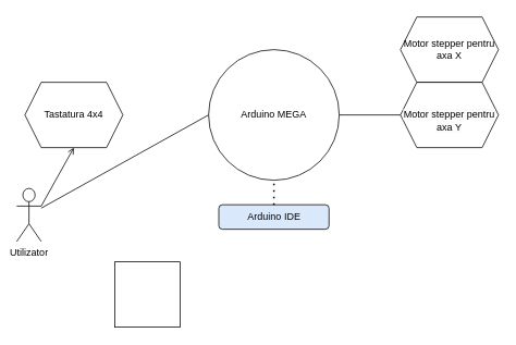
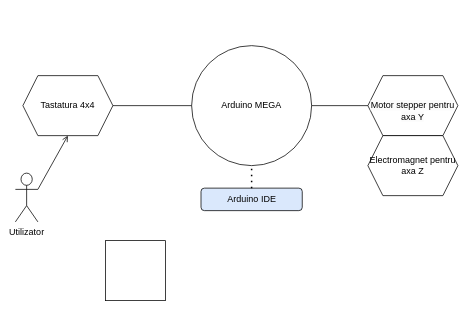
- <mxCell id="2" value="Motor stepper pentru axa X" style="shape=hexagon;perimeter=hexagonPerimeter2;whiteSpace=wrap;html=1;fixedSize=1;" vertex="1" parent="1"><mxGeometry x="490" y="20" width="120" height="80" as="geometry" /></mxCell>
- <mxCell id="9" value="" style="endArrow=none;html=1;rounded=0;exitX=0;exitY=0.5;exitDx=0;exitDy=0;" edge="1" parent="1" source="6" target="12"><mxGeometry width="50" height="50" relative="1" as="geometry"><mxPoint x="390" y="200" as="sourcePoint" /><mxPoint x="440" y="150" as="targetPoint" /></mxGeometry></mxCell>
+ <mxCell id="9" value="" style="endArrow=none;html=1;rounded=0;entryX=1;entryY=0.5;entryDx=0;entryDy=0;exitX=0;exitY=0.5;exitDx=0;exitDy=0;" edge="1" parent="1" source="6" target="5"><mxGeometry width="50" height="50" relative="1" as="geometry"><mxPoint x="390" y="200" as="sourcePoint" /><mxPoint x="440" y="150" as="targetPoint" /></mxGeometry></mxCell>
+ <mxCell id="4" value="Electromagnet pentru axa Z" style="shape=hexagon;perimeter=hexagonPerimeter2;whiteSpace=wrap;html=1;fixedSize=1;" vertex="1" parent="1"><mxGeometry x="490" y="180" width="120" height="80" as="geometry" /></mxCell>
